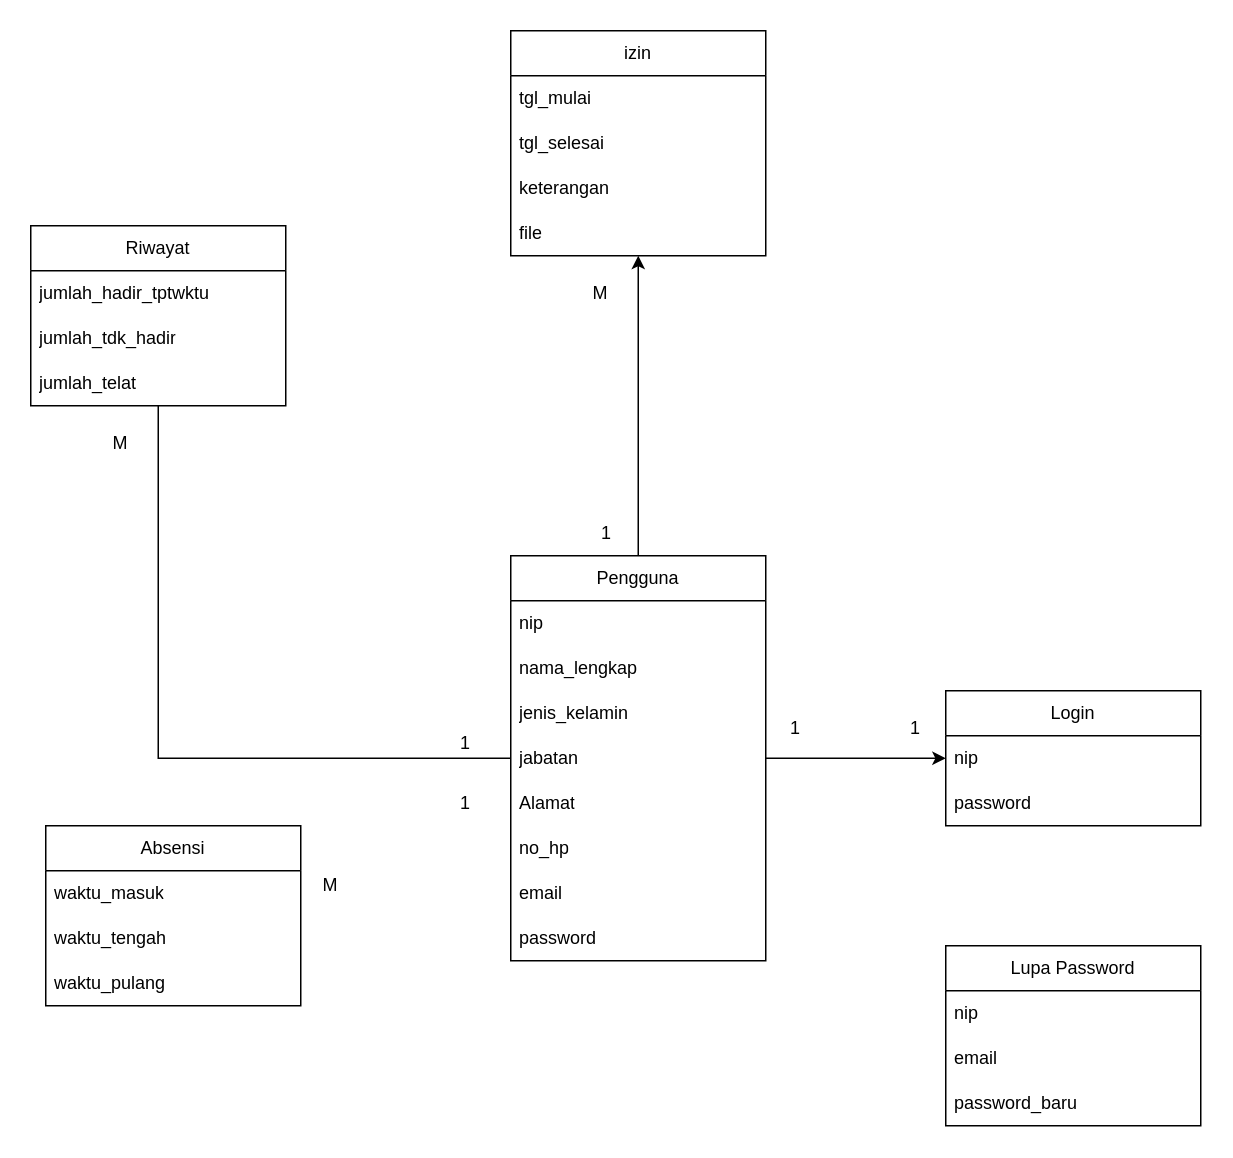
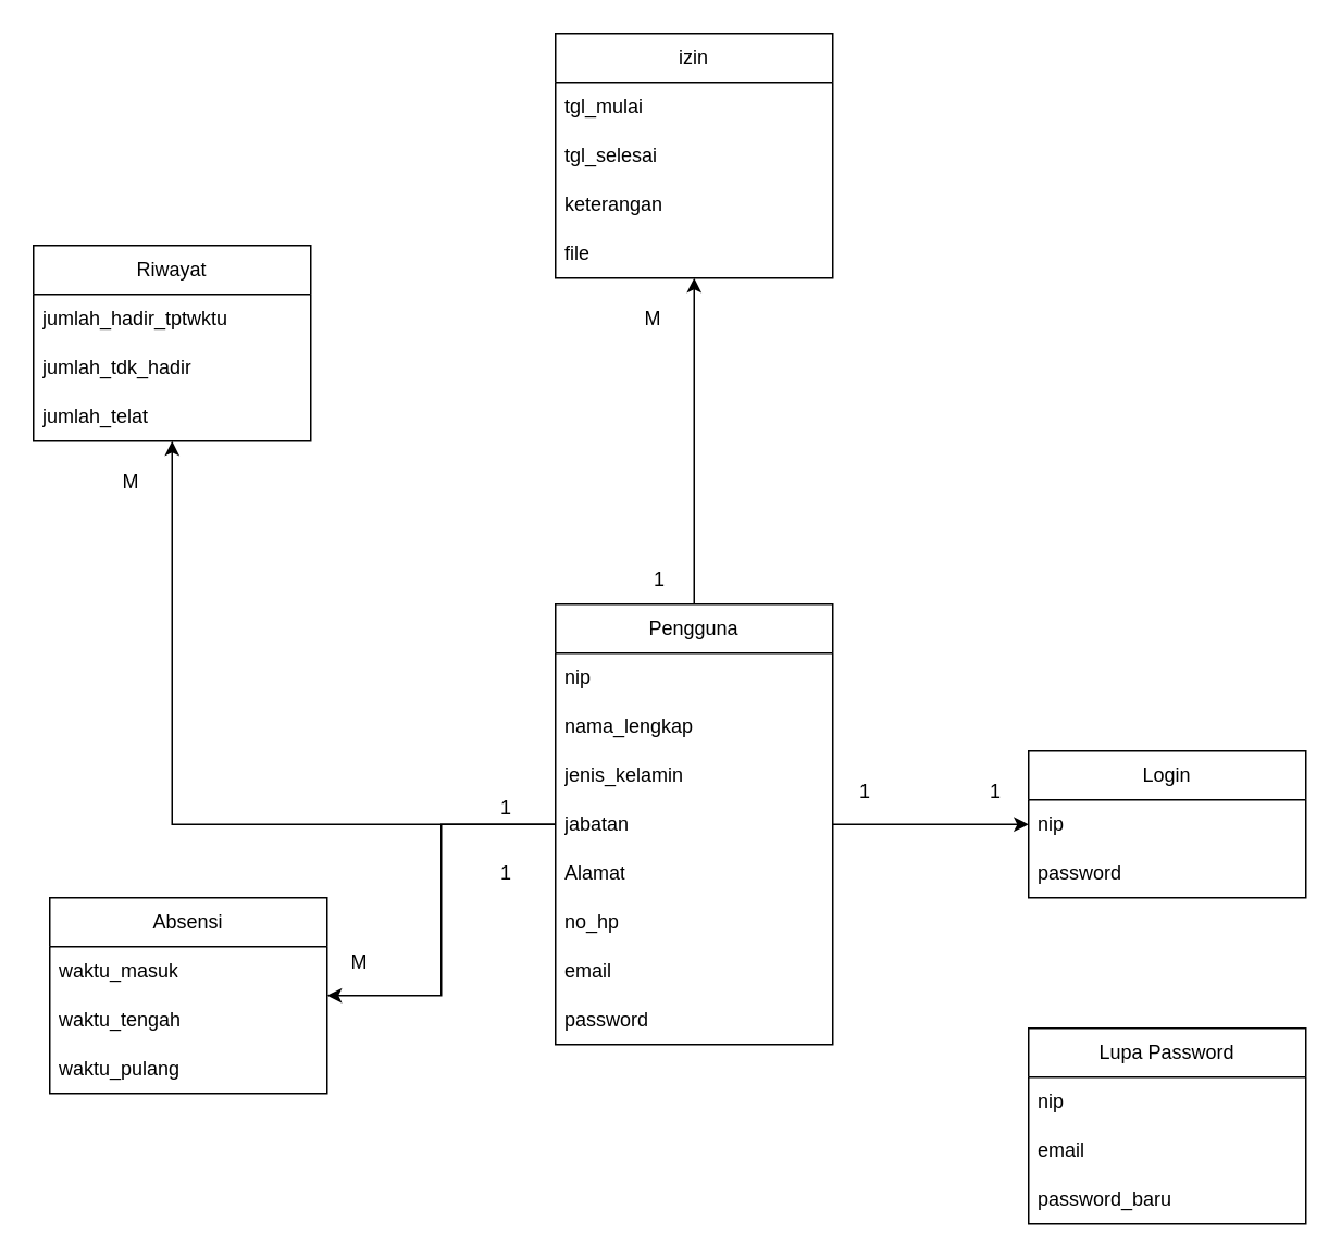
- <mxCell id="2" value="" style="edgeStyle=orthogonalEdgeStyle;rounded=0;orthogonalLoop=1;jettySize=auto;html=1;endArrow=none;" edge="1" parent="1" source="6" target="15"><mxGeometry relative="1" as="geometry" /></mxCell>
+ <mxCell id="2" value="" style="edgeStyle=orthogonalEdgeStyle;rounded=0;orthogonalLoop=1;jettySize=auto;html=1;" edge="1" parent="1" source="6" target="15"><mxGeometry relative="1" as="geometry" /></mxCell>
+ <mxCell id="3" value="" style="edgeStyle=orthogonalEdgeStyle;rounded=0;orthogonalLoop=1;jettySize=auto;html=1;" edge="1" parent="1" source="6" target="19"><mxGeometry relative="1" as="geometry" /></mxCell>
